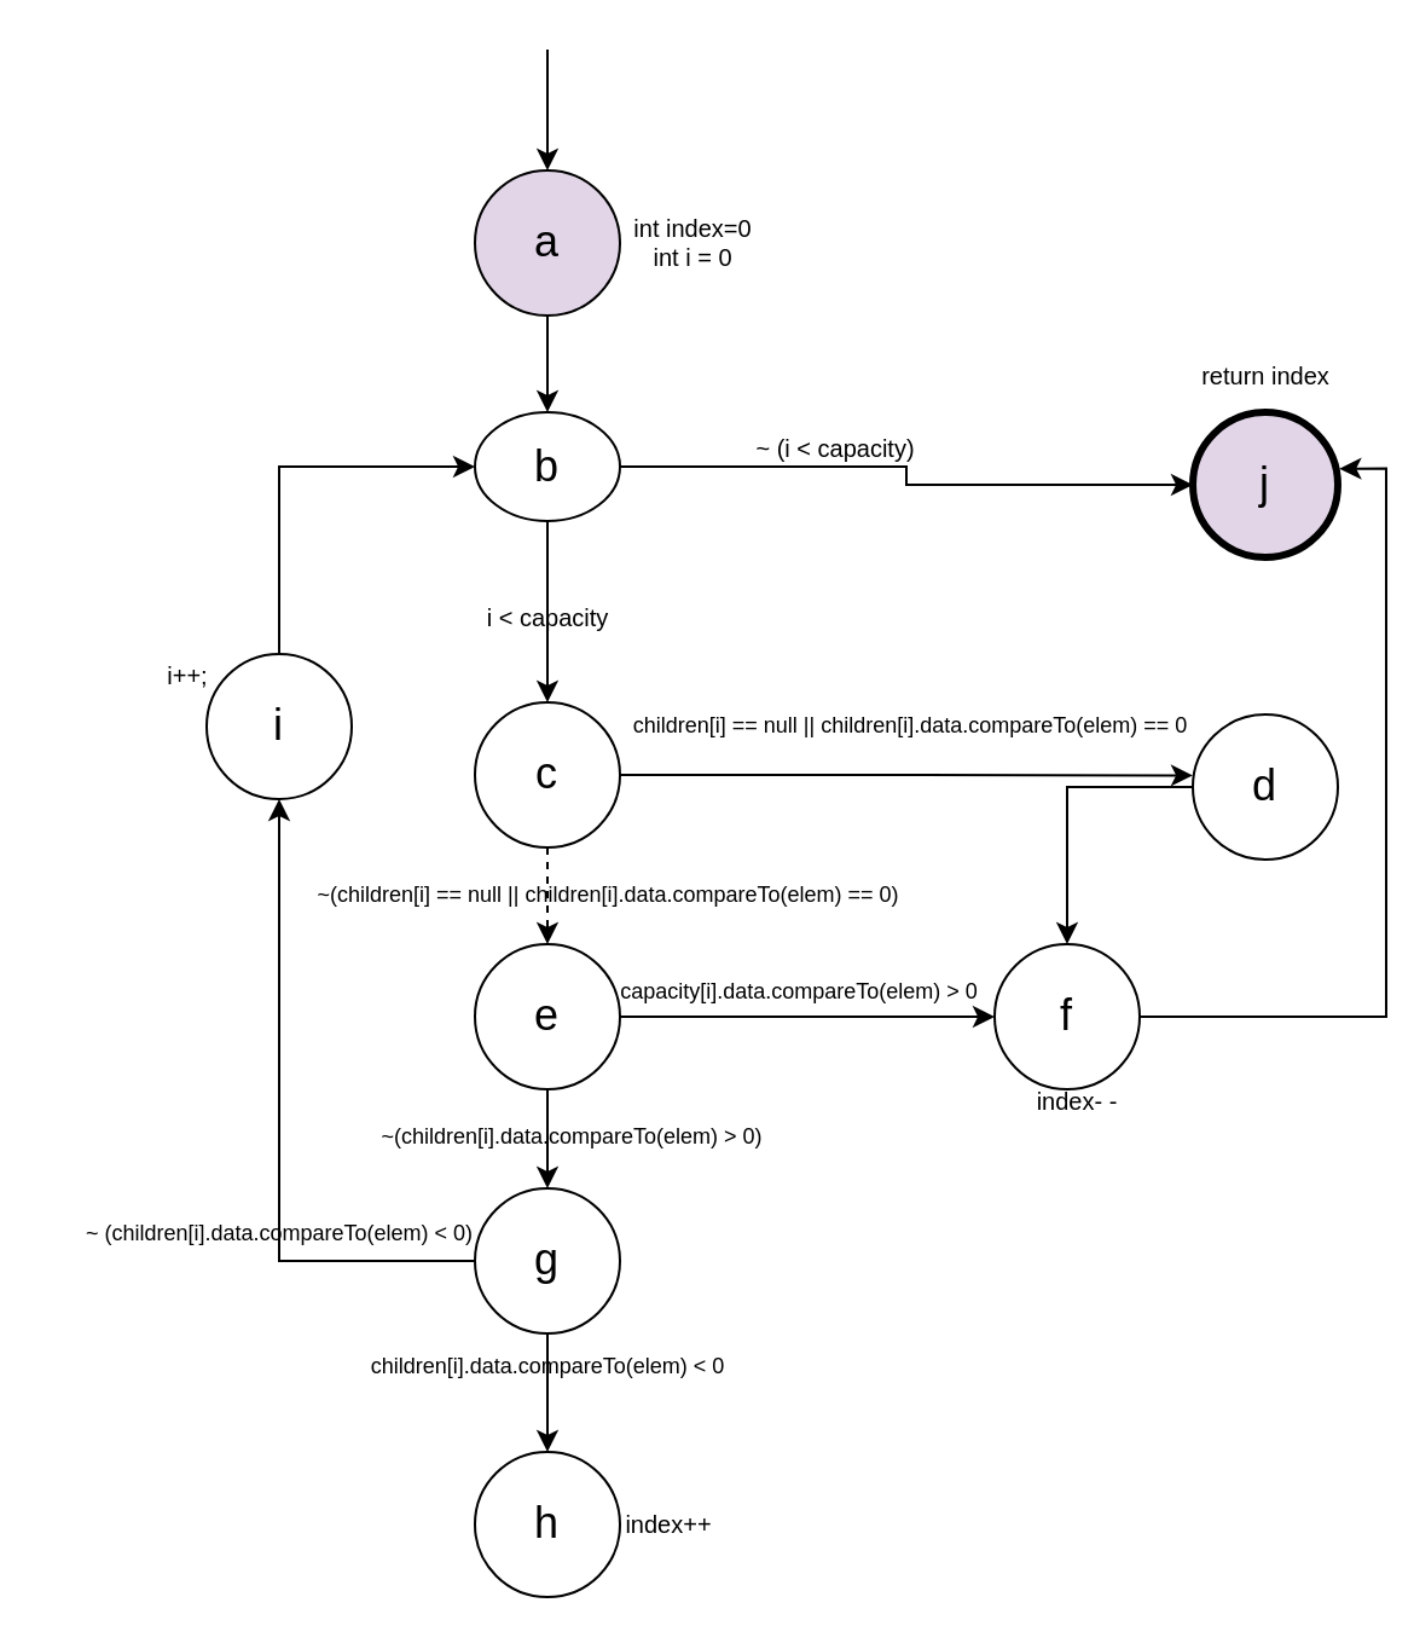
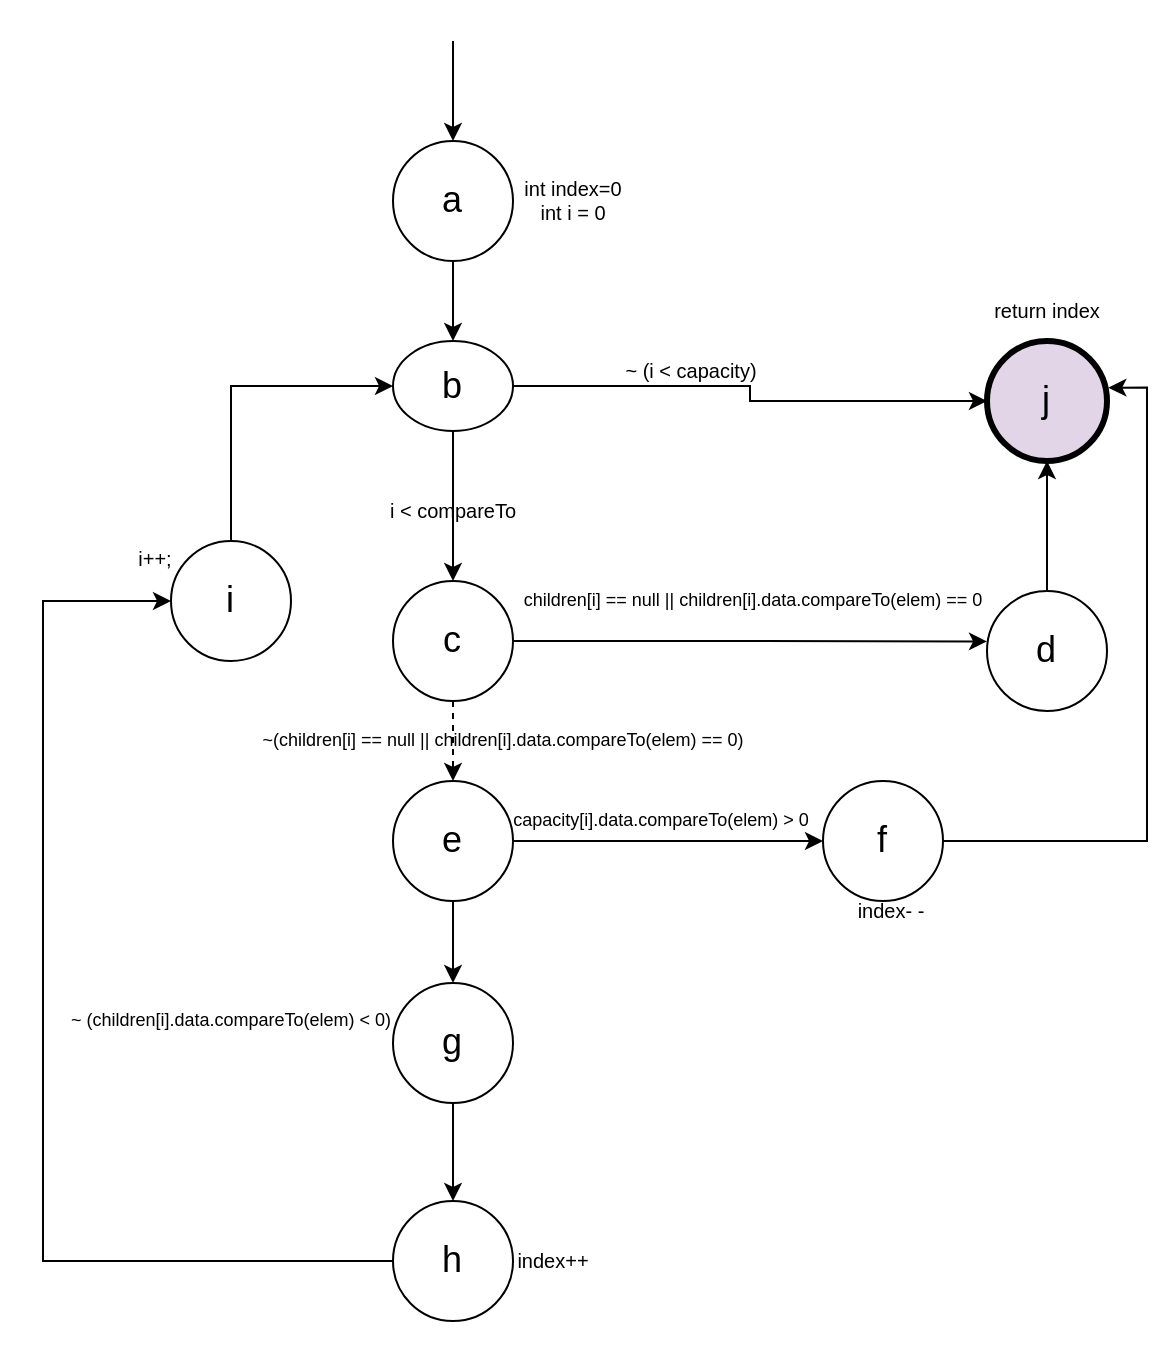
- <mxCell id="3" value="a" style="ellipse;whiteSpace=wrap;html=1;aspect=fixed;fontSize=18;fillColor=#e1d5e7;" parent="1" vertex="1"><mxGeometry x="196" y="70" width="60" height="60" as="geometry" /></mxCell>
+ <mxCell id="3" value="a" style="ellipse;whiteSpace=wrap;html=1;aspect=fixed;fontSize=18;" parent="1" vertex="1"><mxGeometry x="196" y="70" width="60" height="60" as="geometry" /></mxCell>
- <mxCell id="9" value="i &amp;lt; capacity" style="text;html=1;align=center;verticalAlign=middle;resizable=0;points=[];autosize=1;strokeColor=none;fillColor=none;fontSize=10;" parent="1" vertex="1"><mxGeometry x="186" y="240" width="80" height="30" as="geometry" /></mxCell>
+ <mxCell id="9" value="i &amp;lt; compareTo" style="text;html=1;align=center;verticalAlign=middle;resizable=0;points=[];autosize=1;strokeColor=none;fillColor=none;fontSize=10;" parent="1" vertex="1"><mxGeometry x="186" y="240" width="80" height="30" as="geometry" /></mxCell>
- <mxCell id="12" style="edgeStyle=orthogonalEdgeStyle;rounded=0;orthogonalLoop=1;jettySize=auto;html=1;" parent="1" source="13" target="20" edge="1"><mxGeometry relative="1" as="geometry" /></mxCell>
+ <mxCell id="12" style="edgeStyle=orthogonalEdgeStyle;rounded=0;orthogonalLoop=1;jettySize=auto;html=1;entryX=0.5;entryY=1;entryDx=0;entryDy=0;" parent="1" source="13" target="26" edge="1"><mxGeometry relative="1" as="geometry" /></mxCell>
- <mxCell id="33" style="edgeStyle=orthogonalEdgeStyle;rounded=0;orthogonalLoop=1;jettySize=auto;html=1;entryX=0.5;entryY=1;entryDx=0;entryDy=0;" parent="1" source="25" target="36" edge="1"><mxGeometry relative="1" as="geometry"><Array as="points"><mxPoint x="115" y="521" /></Array></mxGeometry></mxCell>
- <mxCell id="23" value="~(children[i].data.compareTo(elem) &amp;gt;&lt;span style=&quot;background-color: initial;&quot;&gt;&amp;nbsp;0)&lt;/span&gt;" style="text;html=1;align=center;verticalAlign=middle;resizable=0;points=[];autosize=1;strokeColor=none;fillColor=none;fontSize=9;" parent="1" vertex="1"><mxGeometry x="141" y="460" width="190" height="20" as="geometry" /></mxCell>
+ <mxCell id="38" style="edgeStyle=orthogonalEdgeStyle;rounded=0;orthogonalLoop=1;jettySize=auto;html=1;exitX=0;exitY=0.5;exitDx=0;exitDy=0;entryX=0;entryY=0.5;entryDx=0;entryDy=0;" parent="1" source="31" edge="1" target="36"><mxGeometry relative="1" as="geometry"><mxPoint x="101" y="330" as="targetPoint" /><Array as="points"><mxPoint x="21" y="630" /><mxPoint x="21" y="300" /></Array></mxGeometry></mxCell>
- <mxCell id="30" value="children[i].data.compareTo(elem) &amp;lt;&lt;span style=&quot;background-color: initial;&quot;&gt;&amp;nbsp;0&lt;/span&gt;" style="text;html=1;align=center;verticalAlign=middle;resizable=0;points=[];autosize=1;strokeColor=none;fillColor=none;fontSize=9;" parent="1" vertex="1"><mxGeometry x="141" y="555" width="170" height="20" as="geometry" /></mxCell>
